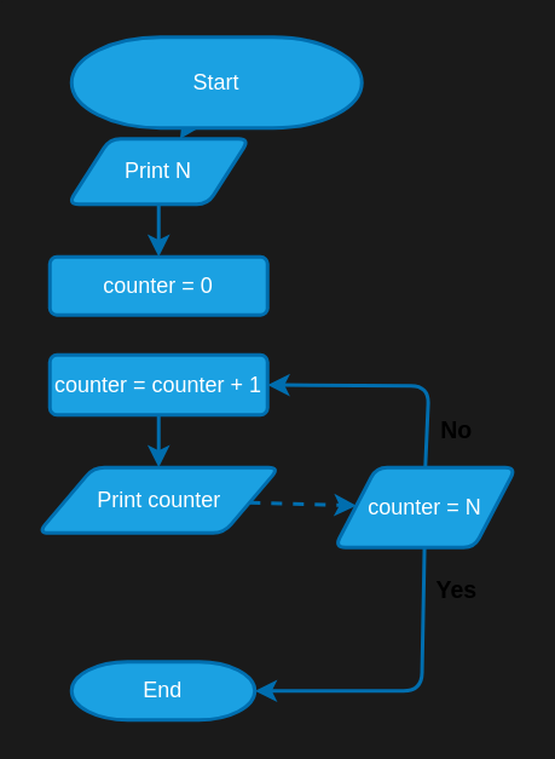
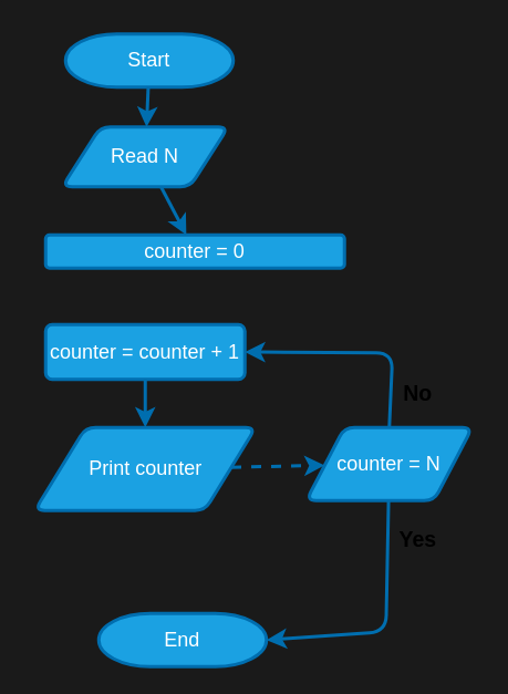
- <mxCell id="3" value="Start" style="strokeWidth=2;html=1;shape=mxgraph.flowchart.terminator;whiteSpace=wrap;fillColor=#1ba1e2;fontColor=#ffffff;strokeColor=#006EAF;" vertex="1" parent="1"><mxGeometry x="39" y="20" width="160" height="50" as="geometry" /></mxCell>
+ <mxCell id="3" value="Start" style="strokeWidth=2;html=1;shape=mxgraph.flowchart.terminator;whiteSpace=wrap;fillColor=#1ba1e2;fontColor=#ffffff;strokeColor=#006EAF;" vertex="1" parent="1"><mxGeometry x="39" y="20" width="101" height="32" as="geometry" /></mxCell>
- <mxCell id="5" value="Print N" style="shape=parallelogram;html=1;strokeWidth=2;perimeter=parallelogramPerimeter;whiteSpace=wrap;rounded=1;arcSize=12;size=0.23;fillColor=#1ba1e2;fontColor=#ffffff;strokeColor=#006EAF;" vertex="1" parent="1"><mxGeometry x="37" y="76" width="100" height="36" as="geometry" /></mxCell>
+ <mxCell id="5" value="Read N" style="shape=parallelogram;html=1;strokeWidth=2;perimeter=parallelogramPerimeter;whiteSpace=wrap;rounded=1;arcSize=12;size=0.23;fillColor=#1ba1e2;fontColor=#ffffff;strokeColor=#006EAF;" vertex="1" parent="1"><mxGeometry x="37" y="76" width="100" height="36" as="geometry" /></mxCell>
- <mxCell id="6" value="counter = 0" style="whiteSpace=wrap;html=1;fillColor=#1ba1e2;strokeColor=#006EAF;fontColor=#ffffff;strokeWidth=2;rounded=1;arcSize=12;" vertex="1" parent="1"><mxGeometry x="27" y="141" width="120" height="32" as="geometry" /></mxCell>
+ <mxCell id="6" value="counter = 0" style="whiteSpace=wrap;html=1;fillColor=#1ba1e2;strokeColor=#006EAF;fontColor=#ffffff;strokeWidth=2;rounded=1;arcSize=12;" vertex="1" parent="1"><mxGeometry x="27" y="141" width="180" height="20" as="geometry" /></mxCell>
- <mxCell id="10" value="Print counter" style="shape=parallelogram;html=1;strokeWidth=2;perimeter=parallelogramPerimeter;whiteSpace=wrap;rounded=1;arcSize=12;size=0.23;fillColor=#1ba1e2;fontColor=#ffffff;strokeColor=#006EAF;" vertex="1" parent="1"><mxGeometry x="20.5" y="257" width="133" height="36" as="geometry" /></mxCell>
+ <mxCell id="10" value="Print counter" style="shape=parallelogram;html=1;strokeWidth=2;perimeter=parallelogramPerimeter;whiteSpace=wrap;rounded=1;arcSize=12;size=0.23;fillColor=#1ba1e2;fontColor=#ffffff;strokeColor=#006EAF;" vertex="1" parent="1"><mxGeometry x="20.5" y="257" width="133" height="50" as="geometry" /></mxCell>
- <mxCell id="14" value="End" style="strokeWidth=2;html=1;shape=mxgraph.flowchart.terminator;whiteSpace=wrap;fillColor=#1ba1e2;fontColor=#ffffff;strokeColor=#006EAF;" vertex="1" parent="1"><mxGeometry x="39" y="364" width="101" height="32" as="geometry" /></mxCell>
+ <mxCell id="14" value="End" style="strokeWidth=2;html=1;shape=mxgraph.flowchart.terminator;whiteSpace=wrap;fillColor=#1ba1e2;fontColor=#ffffff;strokeColor=#006EAF;" vertex="1" parent="1"><mxGeometry x="59" y="369" width="101" height="32" as="geometry" /></mxCell>
